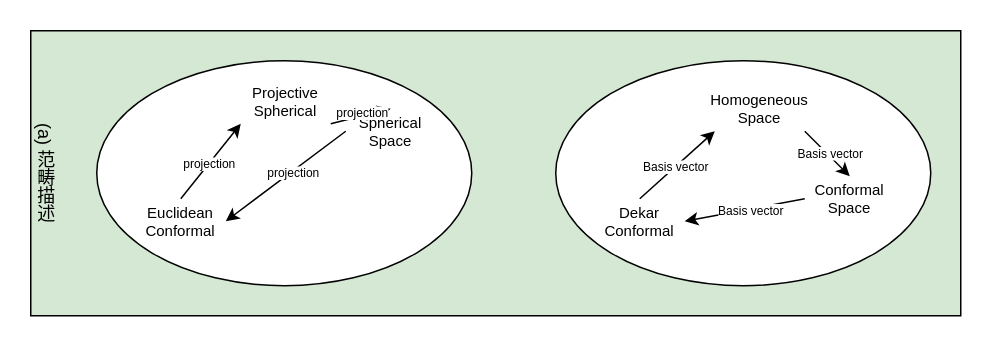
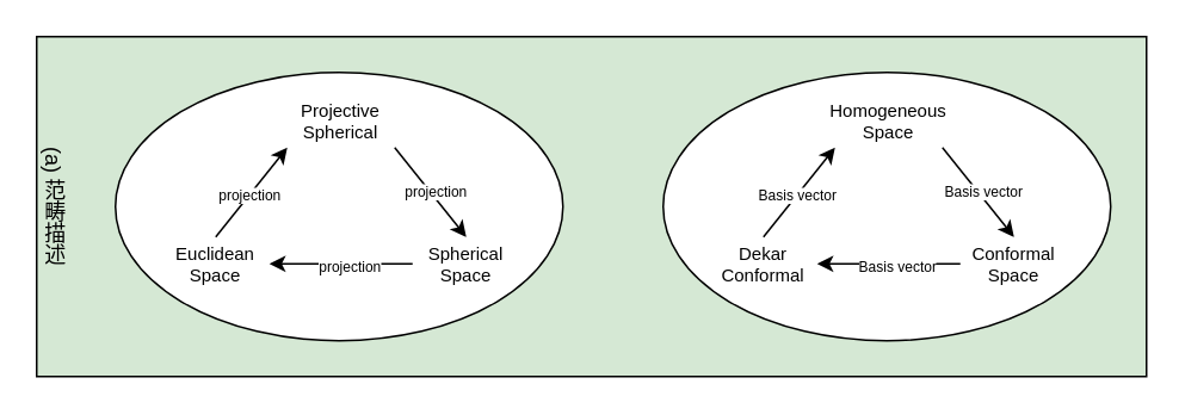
- <mxCell id="14" value="Homogeneous Space" style="text;strokeColor=none;align=center;fillColor=none;html=1;verticalAlign=middle;whiteSpace=wrap;rounded=0;fontSize=10;" vertex="1" parent="1"><mxGeometry x="476" y="57" width="60" height="30" as="geometry" /></mxCell>
+ <mxCell id="14" value="Homogeneous Space" style="text;strokeColor=none;align=center;fillColor=none;html=1;verticalAlign=middle;whiteSpace=wrap;rounded=0;fontSize=10;" vertex="1" parent="1"><mxGeometry x="466" y="52" width="60" height="30" as="geometry" /></mxCell>
- <mxCell id="8" value="&lt;div style=&quot;font-size: 10px;&quot;&gt;Spherical&lt;/div&gt;&lt;div style=&quot;font-size: 10px;&quot;&gt;Space&lt;/div&gt;" style="text;strokeColor=none;align=center;fillColor=none;html=1;verticalAlign=middle;whiteSpace=wrap;rounded=0;fontSize=10;" vertex="1" parent="1"><mxGeometry x="230" y="72" width="60" height="30" as="geometry" /></mxCell>
+ <mxCell id="8" value="&lt;div style=&quot;font-size: 10px;&quot;&gt;Spherical&lt;/div&gt;&lt;div style=&quot;font-size: 10px;&quot;&gt;Space&lt;/div&gt;" style="text;strokeColor=none;align=center;fillColor=none;html=1;verticalAlign=middle;whiteSpace=wrap;rounded=0;fontSize=10;" vertex="1" parent="1"><mxGeometry x="230" y="132" width="60" height="30" as="geometry" /></mxCell>
- <mxCell id="18" value="&lt;div style=&quot;font-size: 10px;&quot;&gt;Conformal&lt;/div&gt;&lt;div style=&quot;font-size: 10px;&quot;&gt;Space&lt;/div&gt;" style="text;strokeColor=none;align=center;fillColor=none;html=1;verticalAlign=middle;whiteSpace=wrap;rounded=0;fontSize=10;" vertex="1" parent="1"><mxGeometry x="536" y="117" width="60" height="30" as="geometry" /></mxCell>
+ <mxCell id="18" value="&lt;div style=&quot;font-size: 10px;&quot;&gt;Conformal&lt;/div&gt;&lt;div style=&quot;font-size: 10px;&quot;&gt;Space&lt;/div&gt;" style="text;strokeColor=none;align=center;fillColor=none;html=1;verticalAlign=middle;whiteSpace=wrap;rounded=0;fontSize=10;" vertex="1" parent="1"><mxGeometry x="536" y="132" width="60" height="30" as="geometry" /></mxCell>
- <mxCell id="7" value="&lt;div style=&quot;font-size: 10px;&quot;&gt;Euclidean&lt;/div&gt;&lt;div style=&quot;font-size: 10px;&quot;&gt;Conformal&lt;/div&gt;" style="text;strokeColor=none;align=center;fillColor=none;html=1;verticalAlign=middle;whiteSpace=wrap;rounded=0;fontSize=10;" vertex="1" parent="1"><mxGeometry x="90" y="132" width="60" height="30" as="geometry" /></mxCell>
+ <mxCell id="7" value="&lt;div style=&quot;font-size: 10px;&quot;&gt;Euclidean&lt;/div&gt;&lt;div style=&quot;font-size: 10px;&quot;&gt;Space&lt;/div&gt;" style="text;strokeColor=none;align=center;fillColor=none;html=1;verticalAlign=middle;whiteSpace=wrap;rounded=0;fontSize=10;" vertex="1" parent="1"><mxGeometry x="90" y="132" width="60" height="30" as="geometry" /></mxCell>
